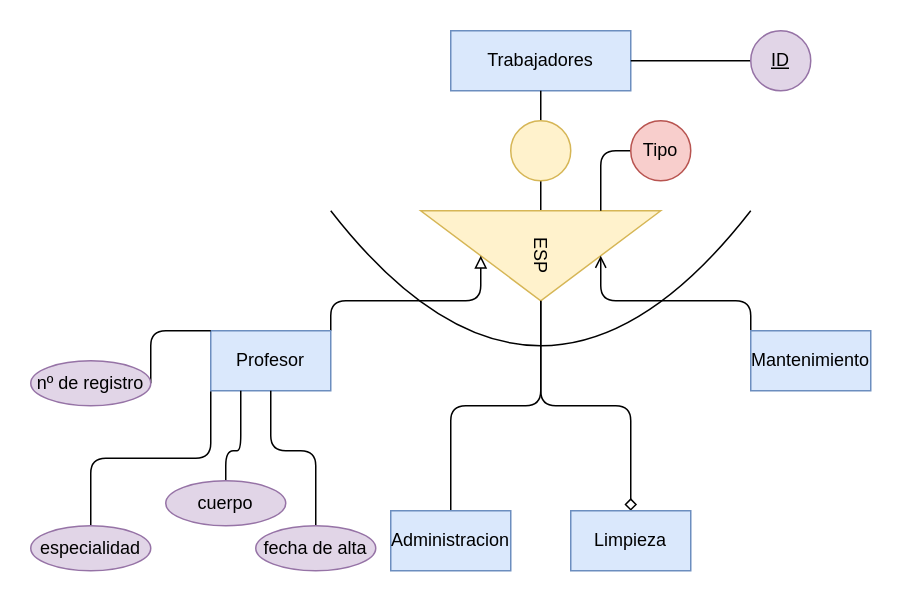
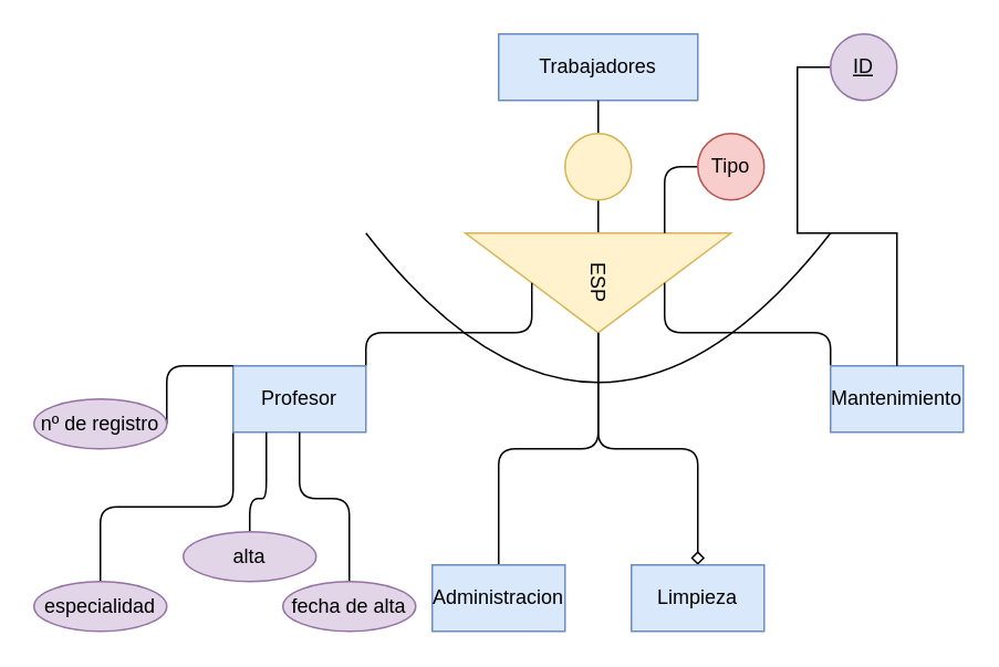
- <mxCell id="22" style="edgeStyle=orthogonalEdgeStyle;rounded=0;orthogonalLoop=1;jettySize=auto;html=1;exitX=0;exitY=0.5;exitDx=0;exitDy=0;entryX=1;entryY=0.5;entryDx=0;entryDy=0;endArrow=none;endFill=0;" edge="1" parent="1" source="23" target="3"><mxGeometry relative="1" as="geometry" /></mxCell>
+ <mxCell id="22" style="edgeStyle=orthogonalEdgeStyle;rounded=0;orthogonalLoop=1;jettySize=auto;html=1;exitX=0;exitY=0.5;exitDx=0;exitDy=0;endArrow=none;endFill=0;" edge="1" parent="1" source="23" target="13"><mxGeometry relative="1" as="geometry" /></mxCell>
- <mxCell id="12" style="edgeStyle=orthogonalEdgeStyle;rounded=1;orthogonalLoop=1;jettySize=auto;html=1;exitX=0;exitY=0;exitDx=0;exitDy=0;entryX=0.5;entryY=0;entryDx=0;entryDy=0;endArrow=open;endFill=0;" edge="1" parent="1" source="13" target="5"><mxGeometry relative="1" as="geometry"><Array as="points"><mxPoint x="500" y="200" /><mxPoint x="400" y="200" /></Array></mxGeometry></mxCell>
+ <mxCell id="12" style="edgeStyle=orthogonalEdgeStyle;rounded=1;orthogonalLoop=1;jettySize=auto;html=1;exitX=0;exitY=0;exitDx=0;exitDy=0;entryX=0.5;entryY=0;entryDx=0;entryDy=0;endArrow=none;endFill=0;" edge="1" parent="1" source="13" target="5"><mxGeometry relative="1" as="geometry"><Array as="points"><mxPoint x="500" y="200" /><mxPoint x="400" y="200" /></Array></mxGeometry></mxCell>
- <mxCell id="6" style="edgeStyle=orthogonalEdgeStyle;rounded=1;orthogonalLoop=1;jettySize=auto;html=1;exitX=1;exitY=0;exitDx=0;exitDy=0;entryX=0.5;entryY=1;entryDx=0;entryDy=0;endArrow=block;endFill=0;" edge="1" parent="1" source="8" target="5"><mxGeometry relative="1" as="geometry"><Array as="points"><mxPoint x="220" y="200" /><mxPoint x="320" y="200" /></Array></mxGeometry></mxCell>
+ <mxCell id="6" style="edgeStyle=orthogonalEdgeStyle;rounded=1;orthogonalLoop=1;jettySize=auto;html=1;exitX=1;exitY=0;exitDx=0;exitDy=0;entryX=0.5;entryY=1;entryDx=0;entryDy=0;endArrow=none;endFill=0;" edge="1" parent="1" source="8" target="5"><mxGeometry relative="1" as="geometry"><Array as="points"><mxPoint x="220" y="200" /><mxPoint x="320" y="200" /></Array></mxGeometry></mxCell>
- <mxCell id="19" value="cuerpo" style="ellipse;whiteSpace=wrap;html=1;fillColor=#e1d5e7;strokeColor=#9673a6;" vertex="1" parent="1"><mxGeometry x="110" y="320" width="80" height="30" as="geometry" /></mxCell>
+ <mxCell id="19" value="alta" style="ellipse;whiteSpace=wrap;html=1;fillColor=#e1d5e7;strokeColor=#9673a6;" vertex="1" parent="1"><mxGeometry x="110" y="320" width="80" height="30" as="geometry" /></mxCell>
